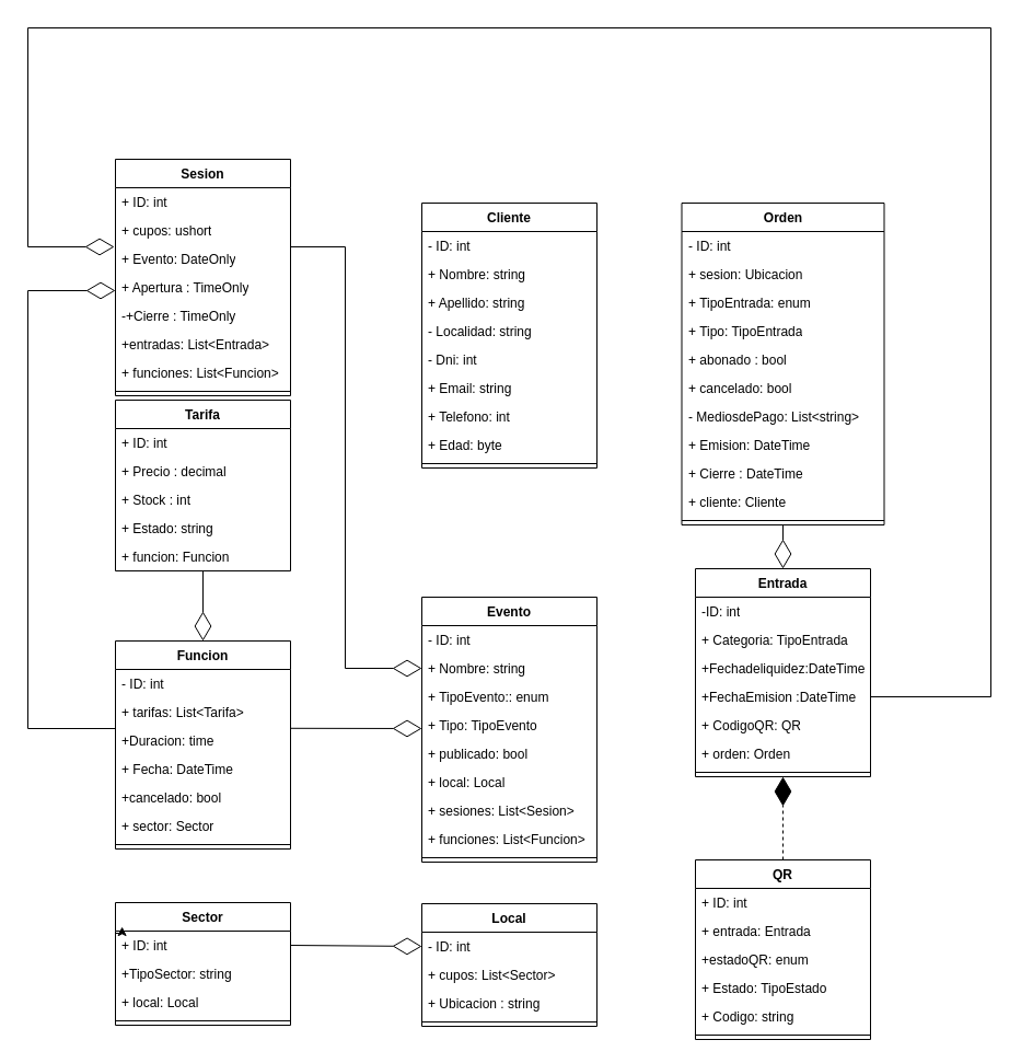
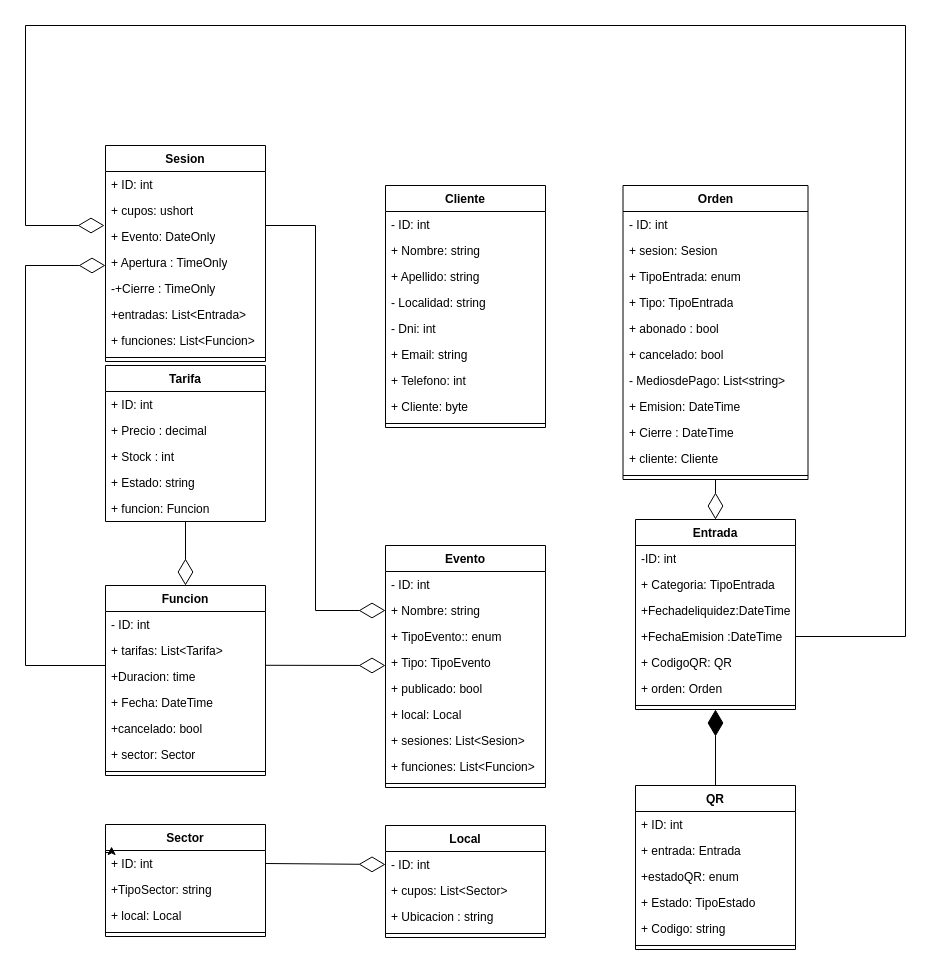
- <mxCell id="58" value="+ sesion: Ubicacion" style="text;strokeColor=none;fillColor=none;align=left;verticalAlign=top;spacingLeft=4;spacingRight=4;overflow=hidden;rotatable=0;points=[[0,0.5],[1,0.5]];portConstraint=eastwest;whiteSpace=wrap;html=1;" parent="56" vertex="1"><mxGeometry y="52" width="185" height="26" as="geometry" /></mxCell>
+ <mxCell id="58" value="+ sesion: Sesion" style="text;strokeColor=none;fillColor=none;align=left;verticalAlign=top;spacingLeft=4;spacingRight=4;overflow=hidden;rotatable=0;points=[[0,0.5],[1,0.5]];portConstraint=eastwest;whiteSpace=wrap;html=1;" parent="56" vertex="1"><mxGeometry y="52" width="185" height="26" as="geometry" /></mxCell>
- <mxCell id="10" value="+ Edad: byte" style="text;strokeColor=none;fillColor=none;align=left;verticalAlign=top;spacingLeft=4;spacingRight=4;overflow=hidden;rotatable=0;points=[[0,0.5],[1,0.5]];portConstraint=eastwest;whiteSpace=wrap;html=1;" parent="2" vertex="1"><mxGeometry y="208" width="160" height="26" as="geometry" /></mxCell>
+ <mxCell id="10" value="+ Cliente: byte" style="text;strokeColor=none;fillColor=none;align=left;verticalAlign=top;spacingLeft=4;spacingRight=4;overflow=hidden;rotatable=0;points=[[0,0.5],[1,0.5]];portConstraint=eastwest;whiteSpace=wrap;html=1;" parent="2" vertex="1"><mxGeometry y="208" width="160" height="26" as="geometry" /></mxCell>
- <mxCell id="76" value="" style="endArrow=diamondThin;endFill=1;endSize=24;html=1;rounded=0;entryX=0.5;entryY=1;entryDx=0;entryDy=0;exitX=0.5;exitY=0;exitDx=0;exitDy=0;dashed=1;" parent="1" source="49" target="22" edge="1"><mxGeometry width="160" relative="1" as="geometry"><mxPoint x="550" y="860" as="sourcePoint" /><mxPoint x="710" y="860" as="targetPoint" /></mxGeometry></mxCell>
+ <mxCell id="76" value="" style="endArrow=diamondThin;endFill=1;endSize=24;html=1;rounded=0;entryX=0.5;entryY=1;entryDx=0;entryDy=0;exitX=0.5;exitY=0;exitDx=0;exitDy=0;" parent="1" source="49" target="22" edge="1"><mxGeometry width="160" relative="1" as="geometry"><mxPoint x="550" y="860" as="sourcePoint" /><mxPoint x="710" y="860" as="targetPoint" /></mxGeometry></mxCell>
